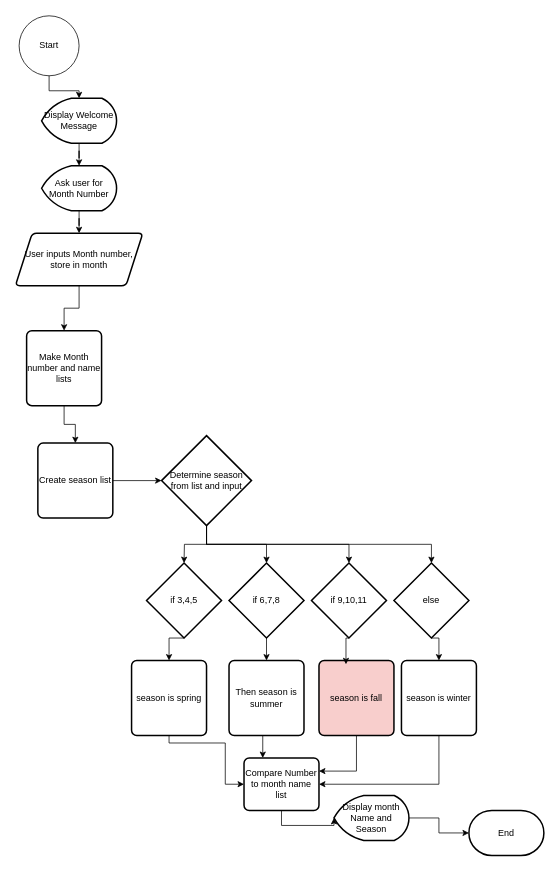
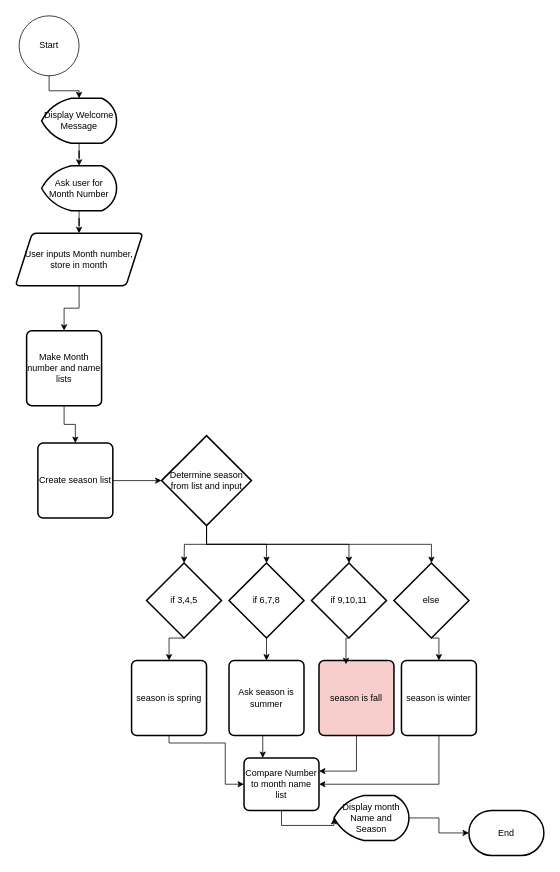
- <mxCell id="28" value="Then season is summer" style="rounded=1;whiteSpace=wrap;html=1;absoluteArcSize=1;arcSize=14;strokeWidth=2;" vertex="1" parent="1"><mxGeometry x="305" y="880" width="100" height="100" as="geometry" /></mxCell>
+ <mxCell id="28" value="Ask season is summer" style="rounded=1;whiteSpace=wrap;html=1;absoluteArcSize=1;arcSize=14;strokeWidth=2;" vertex="1" parent="1"><mxGeometry x="305" y="880" width="100" height="100" as="geometry" /></mxCell>
